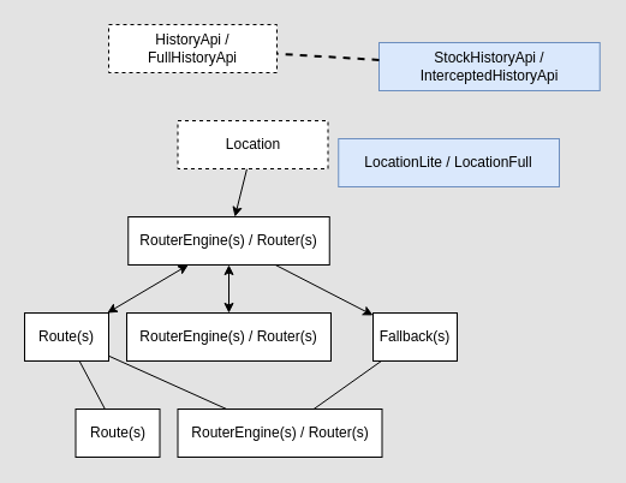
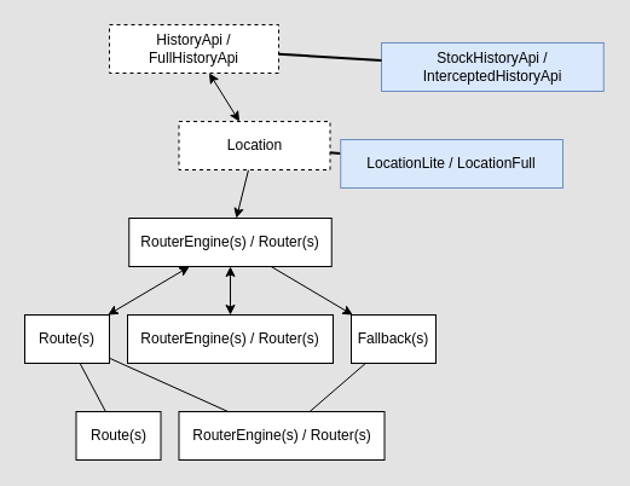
- <mxCell id="19" style="edgeStyle=none;html=1;endArrow=none;endFill=0;strokeWidth=2;dashed=1;" edge="1" parent="1" source="2" target="4"><mxGeometry relative="1" as="geometry" /></mxCell>
+ <mxCell id="19" style="edgeStyle=none;html=1;endArrow=none;endFill=0;strokeWidth=2;" edge="1" parent="1" source="2" target="4"><mxGeometry relative="1" as="geometry" /></mxCell>
+ <mxCell id="3" value="" style="edgeStyle=none;html=1;startArrow=classic;startFill=1;" edge="1" parent="1" source="4" target="6"><mxGeometry relative="1" as="geometry" /></mxCell>
+ <mxCell id="17" value="" style="edgeStyle=none;html=1;endArrow=none;endFill=0;strokeWidth=2;" edge="1" parent="1" source="18" target="6"><mxGeometry relative="1" as="geometry" /></mxCell>
- <mxCell id="16" value="Fallback(s)" style="rounded=0;whiteSpace=wrap;html=1;" vertex="1" parent="1"><mxGeometry x="310" y="260" width="70" height="40" as="geometry" /></mxCell>
+ <mxCell id="16" value="Fallback(s)" style="rounded=0;whiteSpace=wrap;html=1;" vertex="1" parent="1"><mxGeometry x="290" y="260" width="70" height="40" as="geometry" /></mxCell>
